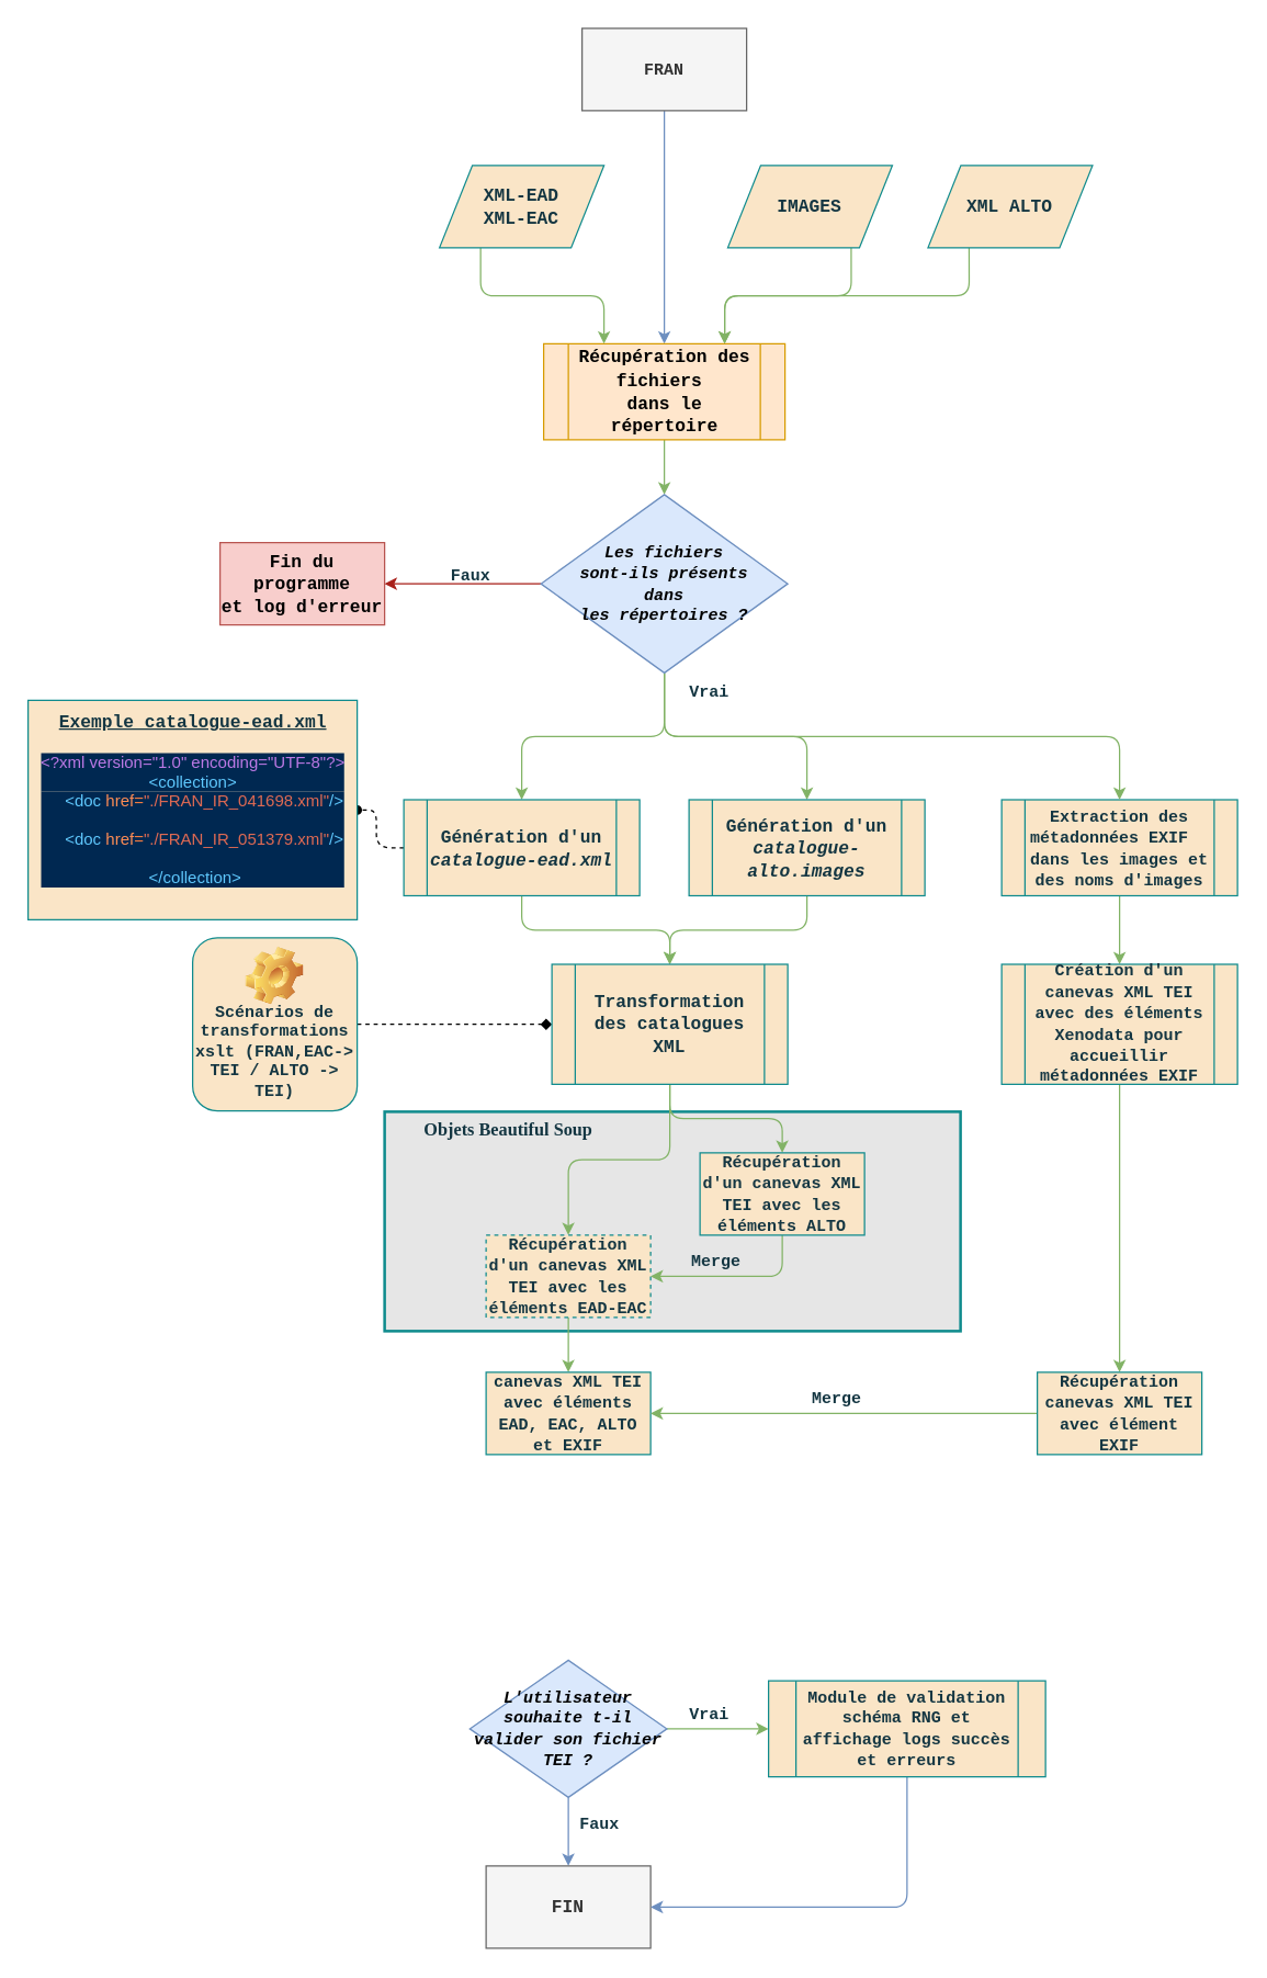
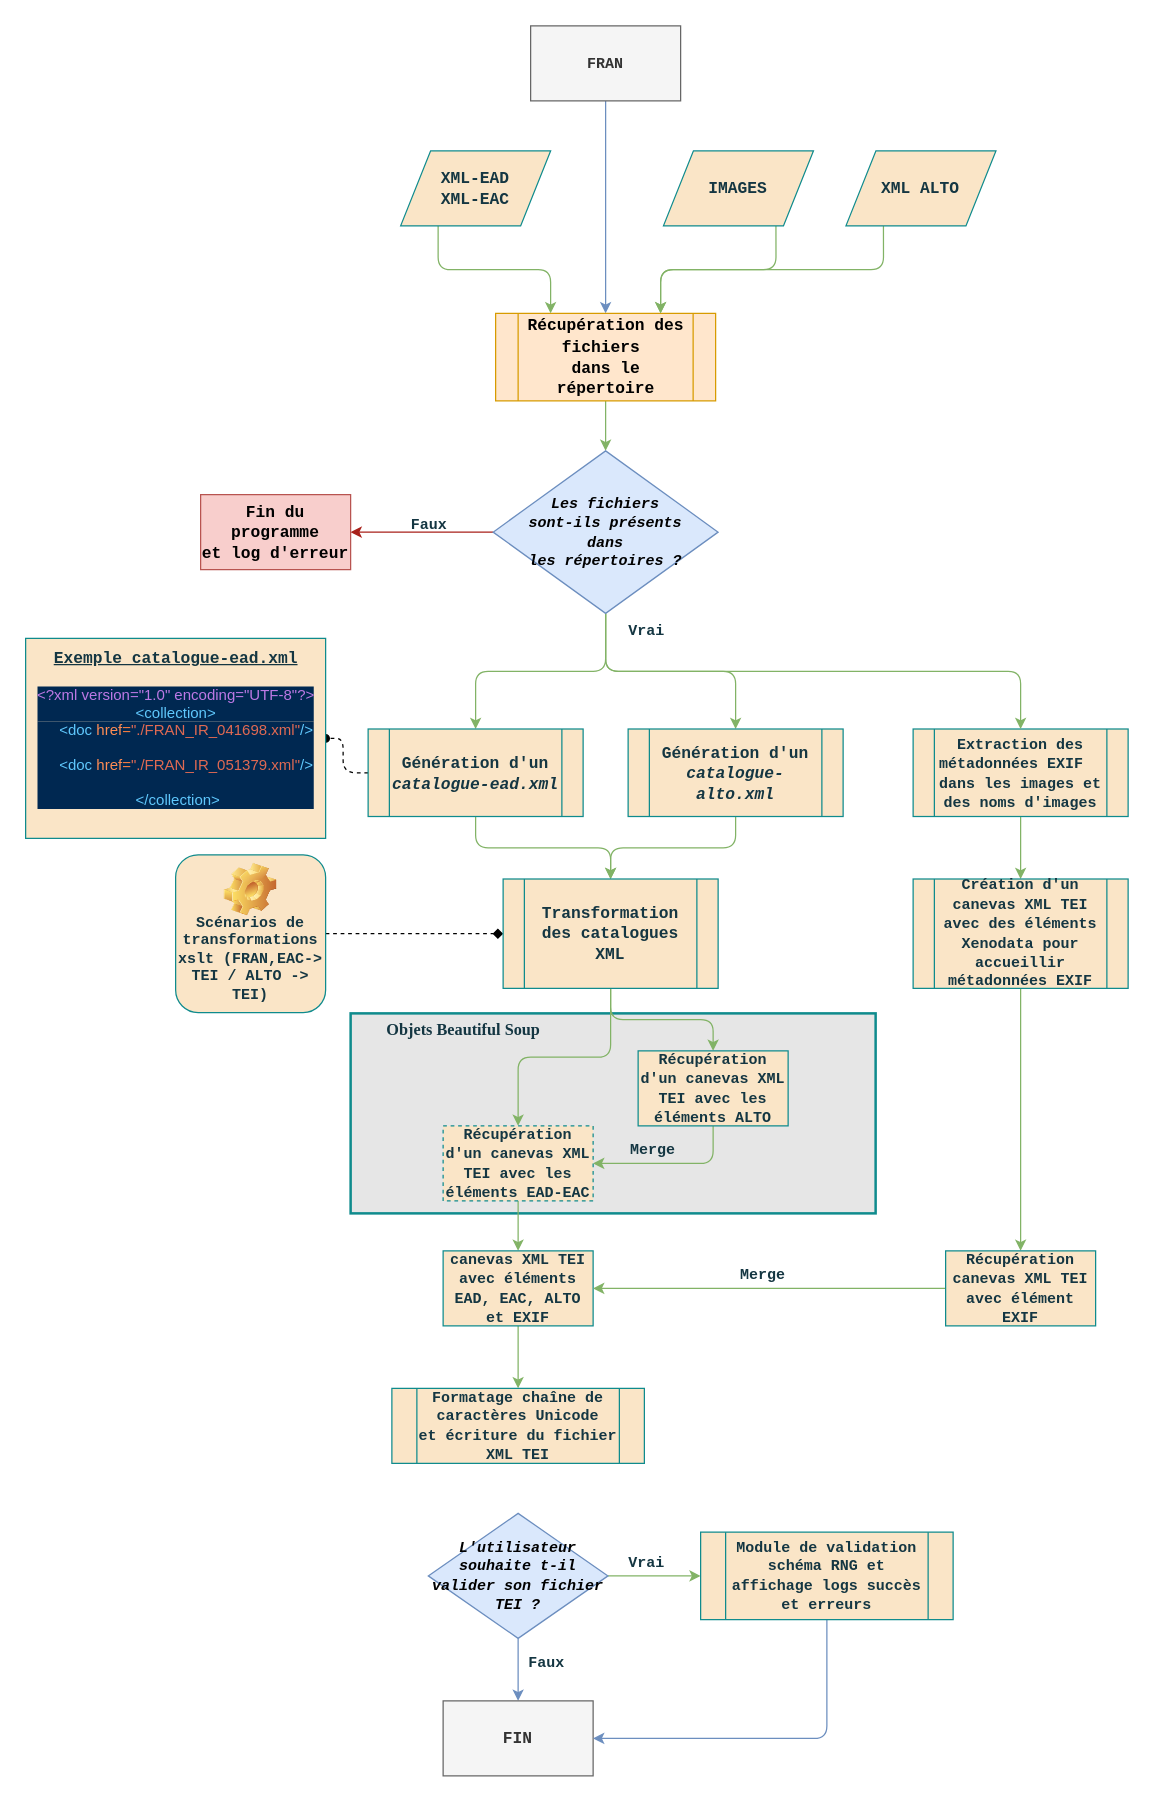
- <mxCell id="33" value="&lt;font style=&quot;font-size: 13px&quot;&gt;&lt;b&gt;&lt;font style=&quot;font-size: 13px&quot; face=&quot;Courier New&quot;&gt;Génération d'un&lt;br&gt;&lt;i&gt;catalogue-alto.images&lt;/i&gt;&lt;/font&gt;&lt;/b&gt;&lt;/font&gt;" style="shape=process;whiteSpace=wrap;html=1;backgroundOutline=1;fillColor=#FAE5C7;strokeColor=#0F8B8D;fontColor=#143642;" vertex="1" parent="1"><mxGeometry x="502" y="582.5" width="172" height="70" as="geometry" /></mxCell>
+ <mxCell id="33" value="&lt;font style=&quot;font-size: 13px&quot;&gt;&lt;b&gt;&lt;font style=&quot;font-size: 13px&quot; face=&quot;Courier New&quot;&gt;Génération d'un&lt;br&gt;&lt;i&gt;catalogue-alto.xml&lt;/i&gt;&lt;/font&gt;&lt;/b&gt;&lt;/font&gt;" style="shape=process;whiteSpace=wrap;html=1;backgroundOutline=1;fillColor=#FAE5C7;strokeColor=#0F8B8D;fontColor=#143642;" vertex="1" parent="1"><mxGeometry x="502" y="582.5" width="172" height="70" as="geometry" /></mxCell>
+ <mxCell id="41" style="edgeStyle=orthogonalEdgeStyle;orthogonalLoop=1;jettySize=auto;html=1;exitX=0.5;exitY=1;exitDx=0;exitDy=0;entryX=0.5;entryY=0;entryDx=0;entryDy=0;strokeColor=#82b366;fillColor=#d5e8d4;fontColor=#143642;" edge="1" parent="1" source="42" target="47"><mxGeometry relative="1" as="geometry" /></mxCell>
+ <mxCell id="47" value="&lt;div&gt;&lt;b&gt;&lt;font face=&quot;Courier New&quot;&gt;Formatage chaîne de caractères Unicode&lt;/font&gt;&lt;/b&gt;&lt;/div&gt;&lt;div&gt;&lt;b&gt;&lt;font face=&quot;Courier New&quot;&gt;et écriture du fichier XML TEI&lt;br&gt;&lt;/font&gt;&lt;/b&gt;&lt;/div&gt;" style="shape=process;whiteSpace=wrap;html=1;backgroundOutline=1;fillColor=#FAE5C7;strokeColor=#0F8B8D;fontColor=#143642;" vertex="1" parent="1"><mxGeometry x="313" y="1110" width="202" height="60" as="geometry" /></mxCell>
